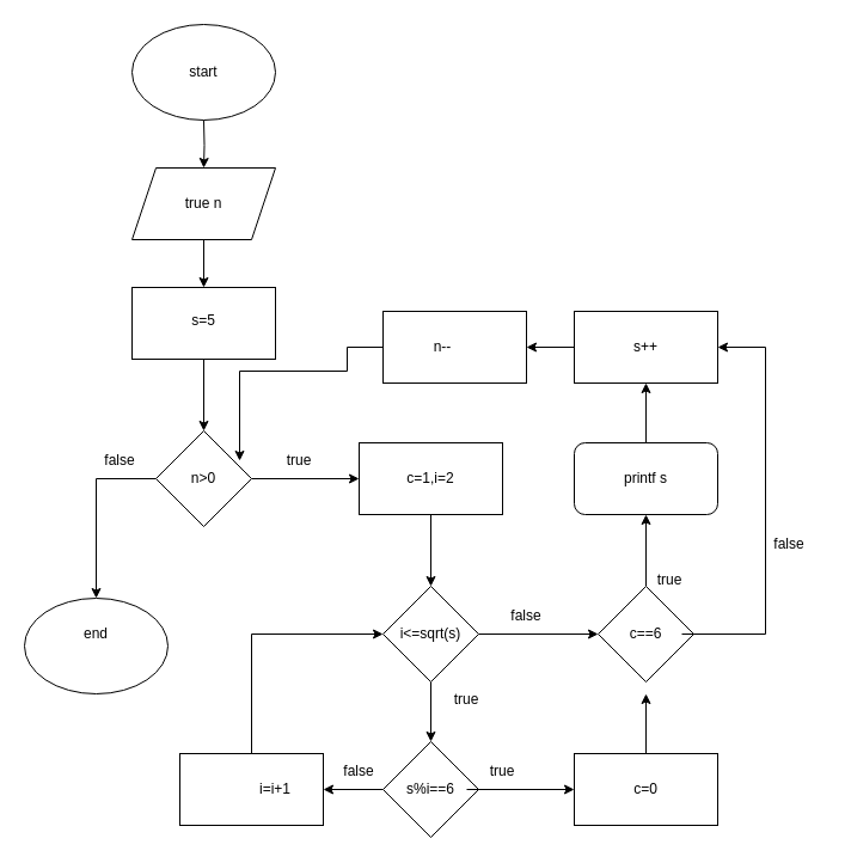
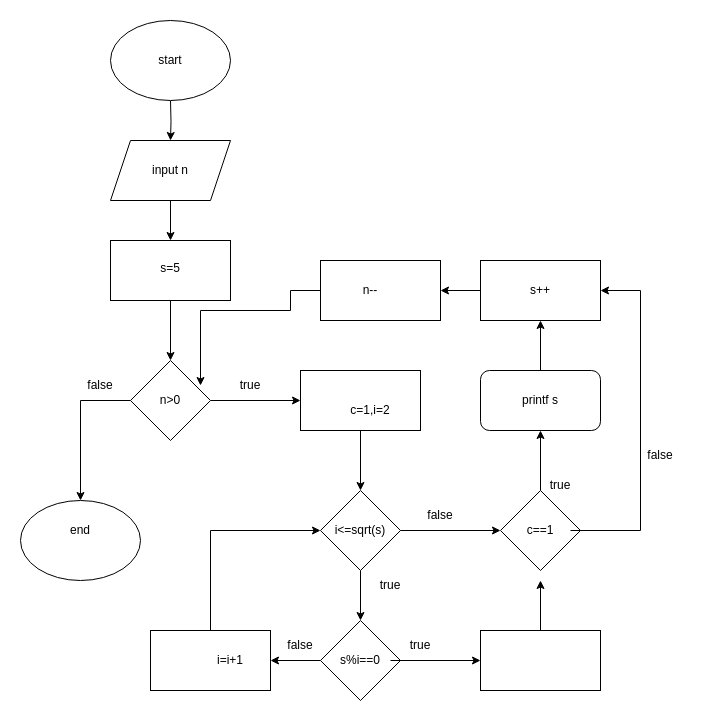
- <mxCell id="7" value="true n" style="text;html=1;align=center;verticalAlign=middle;whiteSpace=wrap;rounded=0;" vertex="1" parent="1"><mxGeometry y="155" width="60" height="30" as="geometry" x="140" /></mxCell>
+ <mxCell id="7" value="input n" style="text;html=1;align=center;verticalAlign=middle;whiteSpace=wrap;rounded=0;" vertex="1" parent="1"><mxGeometry y="155" width="60" height="30" as="geometry" x="140" /></mxCell>
- <mxCell id="19" value="c=1,i=2" style="text;html=1;align=center;verticalAlign=middle;whiteSpace=wrap;rounded=0;" vertex="1" parent="1"><mxGeometry x="330" y="385" width="60" height="30" as="geometry" /></mxCell>
+ <mxCell id="19" value="c=1,i=2" style="text;html=1;align=center;verticalAlign=middle;whiteSpace=wrap;rounded=0;" vertex="1" parent="1"><mxGeometry x="340" y="395" width="60" height="30" as="geometry" /></mxCell>
- <mxCell id="41" value="c==6" style="text;html=1;align=center;verticalAlign=middle;whiteSpace=wrap;rounded=0;" vertex="1" parent="1"><mxGeometry x="510" y="515" width="60" height="30" as="geometry" /></mxCell>
+ <mxCell id="41" value="c==1" style="text;html=1;align=center;verticalAlign=middle;whiteSpace=wrap;rounded=0;" vertex="1" parent="1"><mxGeometry x="510" y="515" width="60" height="30" as="geometry" /></mxCell>
- <mxCell id="27" value="s%i==6" style="text;html=1;align=center;verticalAlign=middle;whiteSpace=wrap;rounded=0;" vertex="1" parent="1"><mxGeometry x="330" y="645" width="60" height="30" as="geometry" /></mxCell>
+ <mxCell id="27" value="s%i==0" style="text;html=1;align=center;verticalAlign=middle;whiteSpace=wrap;rounded=0;" vertex="1" parent="1"><mxGeometry x="330" y="645" width="60" height="30" as="geometry" /></mxCell>
- <mxCell id="30" value="c=0" style="text;html=1;align=center;verticalAlign=middle;whiteSpace=wrap;rounded=0;" vertex="1" parent="1"><mxGeometry x="510" y="645" width="60" height="30" as="geometry" /></mxCell>
